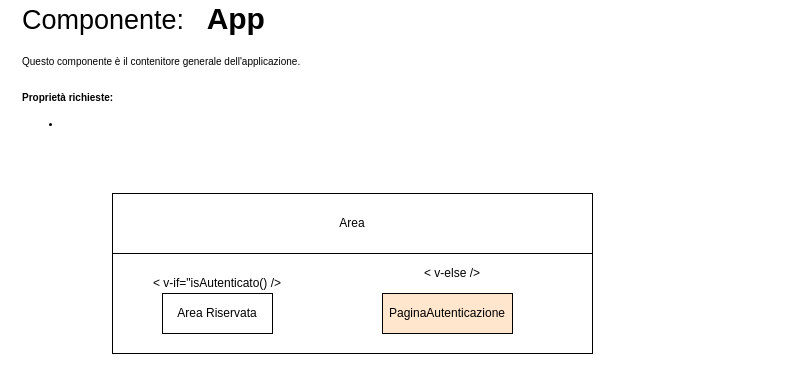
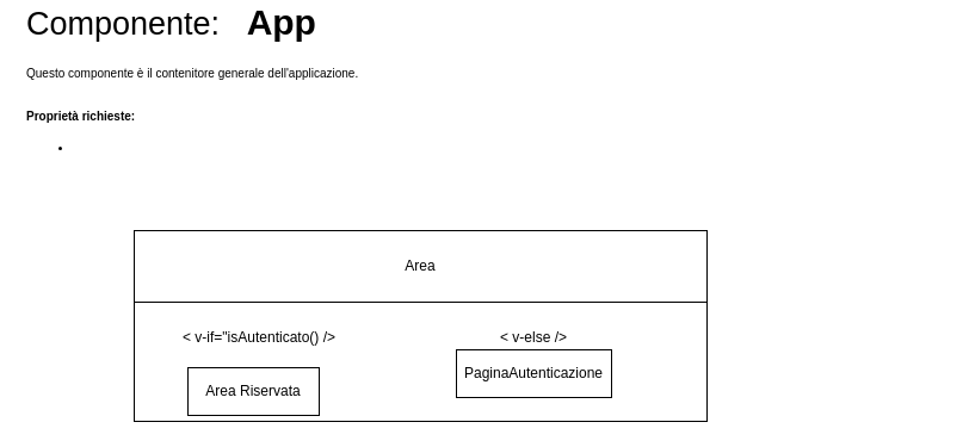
- <mxCell id="7" value="&amp;lt; v-else /&amp;gt;" style="text;html=1;strokeColor=none;fillColor=none;align=center;verticalAlign=middle;whiteSpace=wrap;rounded=0;" parent="1" vertex="1"><mxGeometry x="372" y="224" width="160" height="20" as="geometry" /></mxCell>
+ <mxCell id="7" value="&amp;lt; v-else /&amp;gt;" style="text;html=1;strokeColor=none;fillColor=none;align=center;verticalAlign=middle;whiteSpace=wrap;rounded=0;" parent="1" vertex="1"><mxGeometry x="367" y="234" width="160" height="20" as="geometry" /></mxCell>
- <mxCell id="5" value="Area Riservata" style="rounded=0;whiteSpace=wrap;html=1;" parent="1" vertex="1"><mxGeometry x="162" y="254" width="110" height="40" as="geometry" /></mxCell>
+ <mxCell id="5" value="Area Riservata" style="rounded=0;whiteSpace=wrap;html=1;" parent="1" vertex="1"><mxGeometry x="157" y="269" width="110" height="40" as="geometry" /></mxCell>
- <mxCell id="4" value="PaginaAutenticazione" style="rounded=0;whiteSpace=wrap;html=1;fillColor=#ffe6cc;" parent="1" vertex="1"><mxGeometry x="382" y="254" width="130" height="40" as="geometry" /></mxCell>
+ <mxCell id="4" value="PaginaAutenticazione" style="rounded=0;whiteSpace=wrap;html=1;" parent="1" vertex="1"><mxGeometry x="382" y="254" width="130" height="40" as="geometry" /></mxCell>
